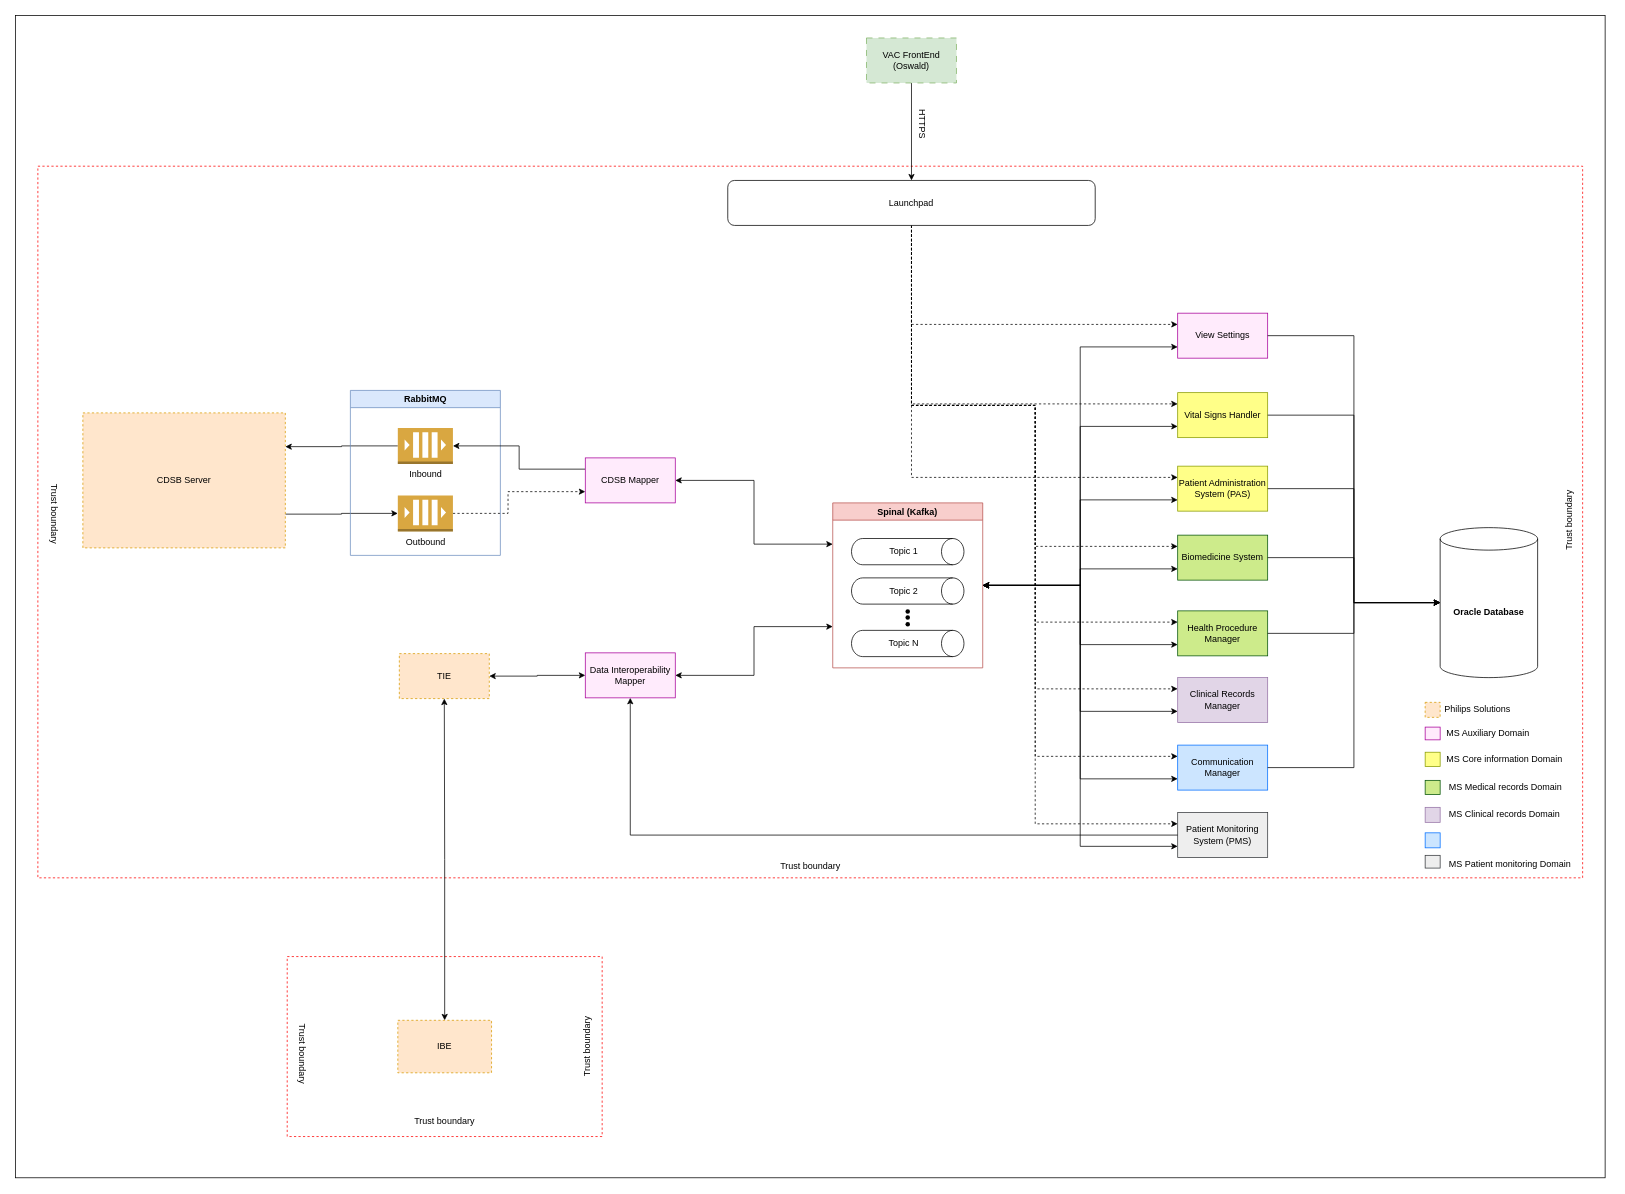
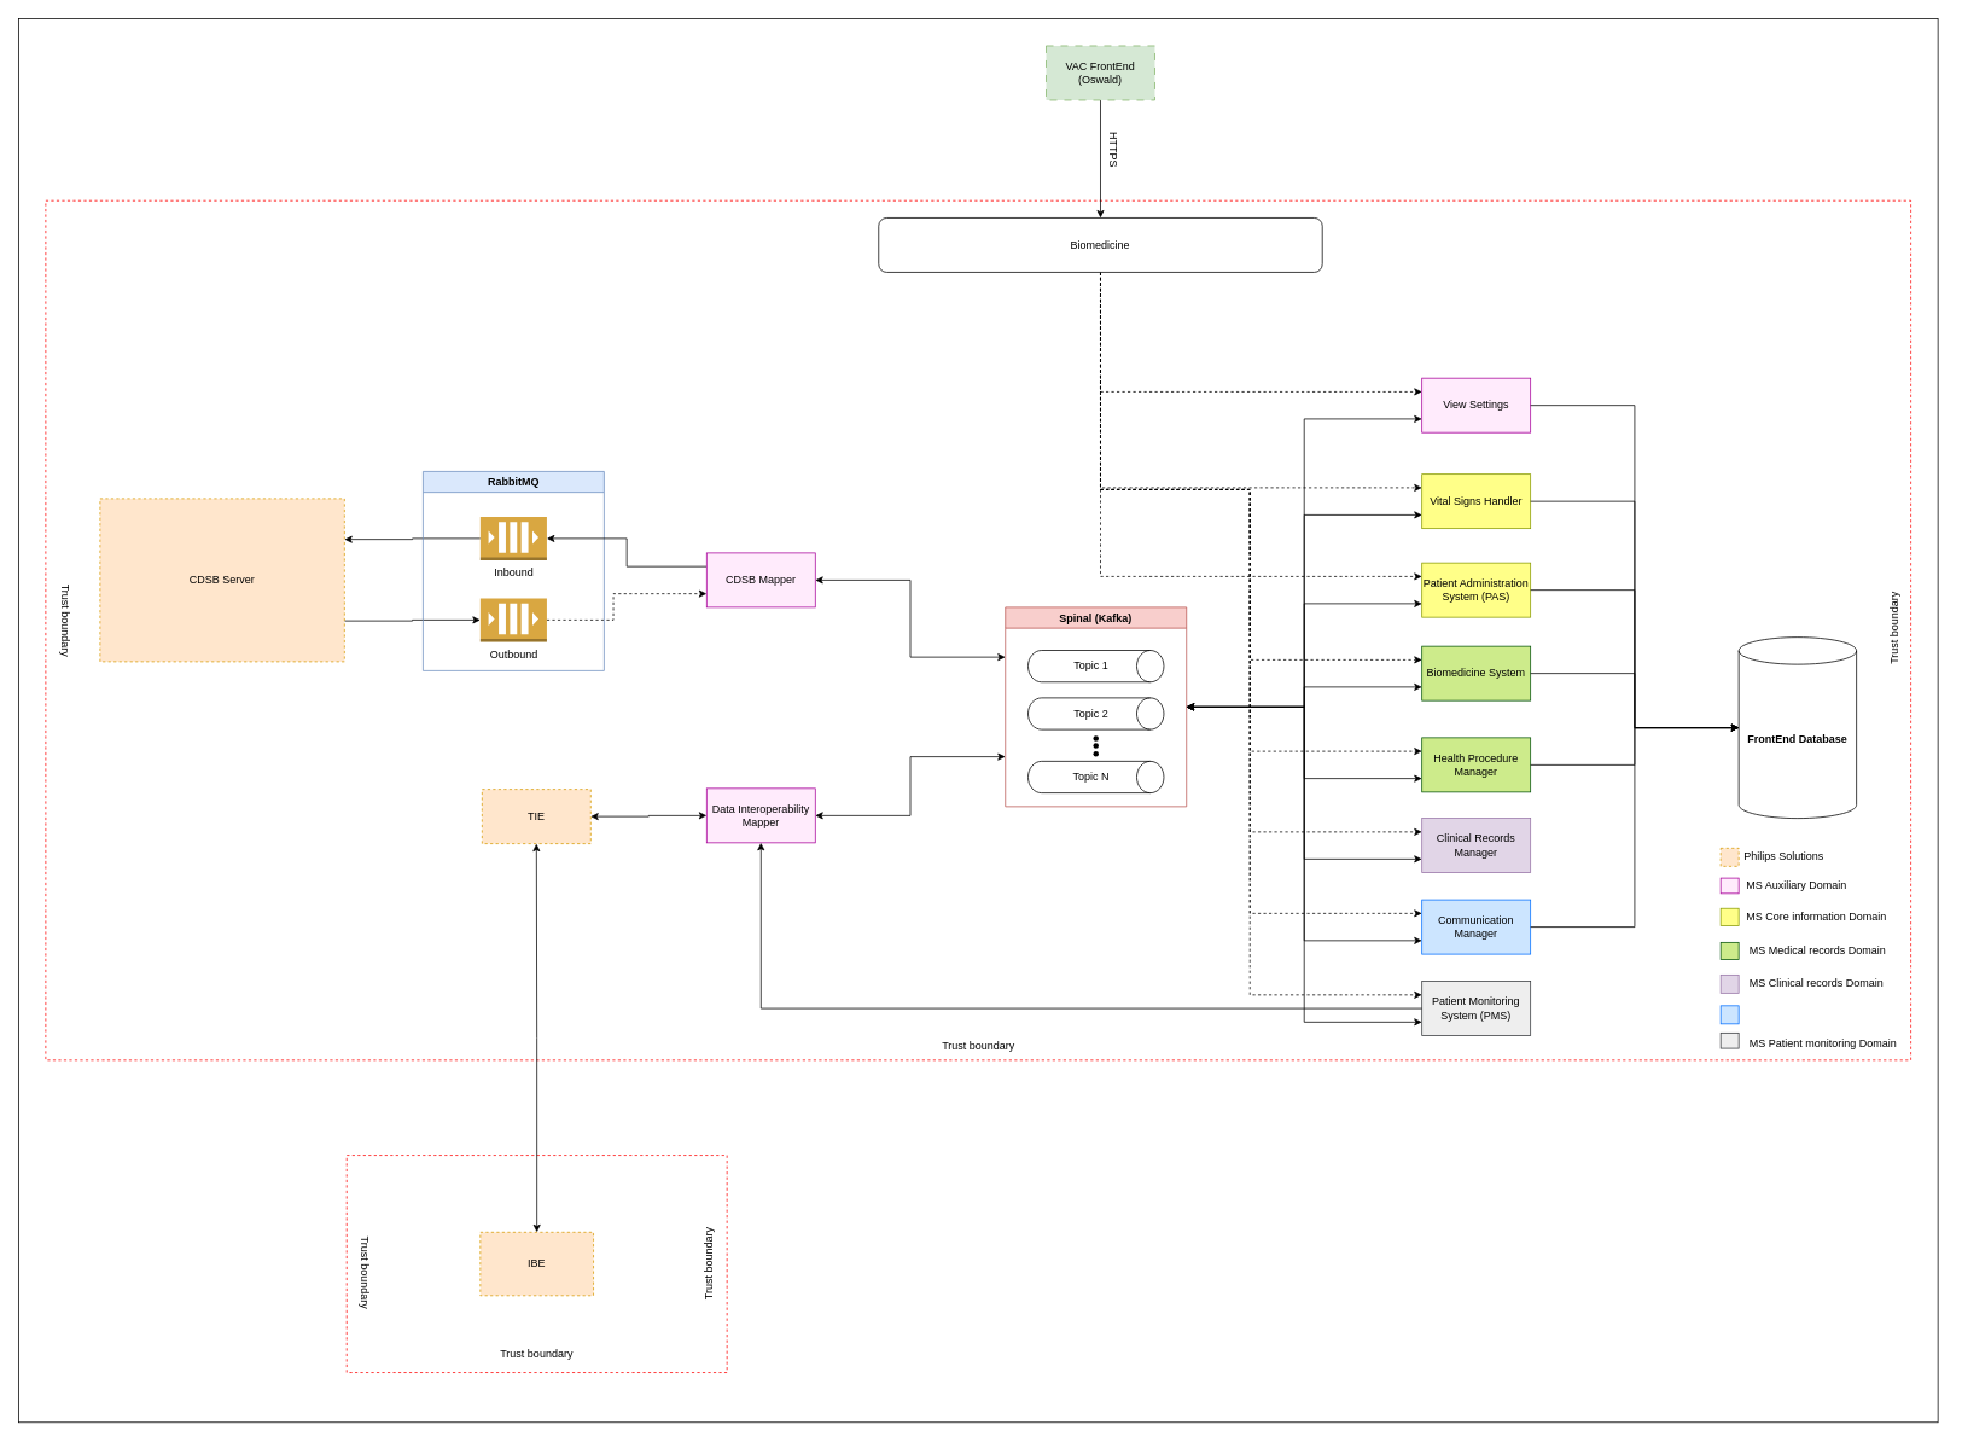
- <mxCell id="15" value="Launchpad" style="rounded=1;whiteSpace=wrap;html=1;" parent="1" vertex="1"><mxGeometry x="970" y="240" width="490" height="60" as="geometry" /></mxCell>
+ <mxCell id="15" value="Biomedicine" style="rounded=1;whiteSpace=wrap;html=1;" parent="1" vertex="1"><mxGeometry x="970" y="240" width="490" height="60" as="geometry" /></mxCell>
- <mxCell id="43" value="&lt;b&gt;Oracle Database&lt;/b&gt;" style="shape=cylinder3;whiteSpace=wrap;html=1;boundedLbl=1;backgroundOutline=1;size=15;" parent="1" vertex="1"><mxGeometry x="1920" y="703" width="130" height="200" as="geometry" /></mxCell>
+ <mxCell id="43" value="&lt;b&gt;FrontEnd Database&lt;/b&gt;" style="shape=cylinder3;whiteSpace=wrap;html=1;boundedLbl=1;backgroundOutline=1;size=15;" parent="1" vertex="1"><mxGeometry x="1920" y="703" width="130" height="200" as="geometry" /></mxCell>
